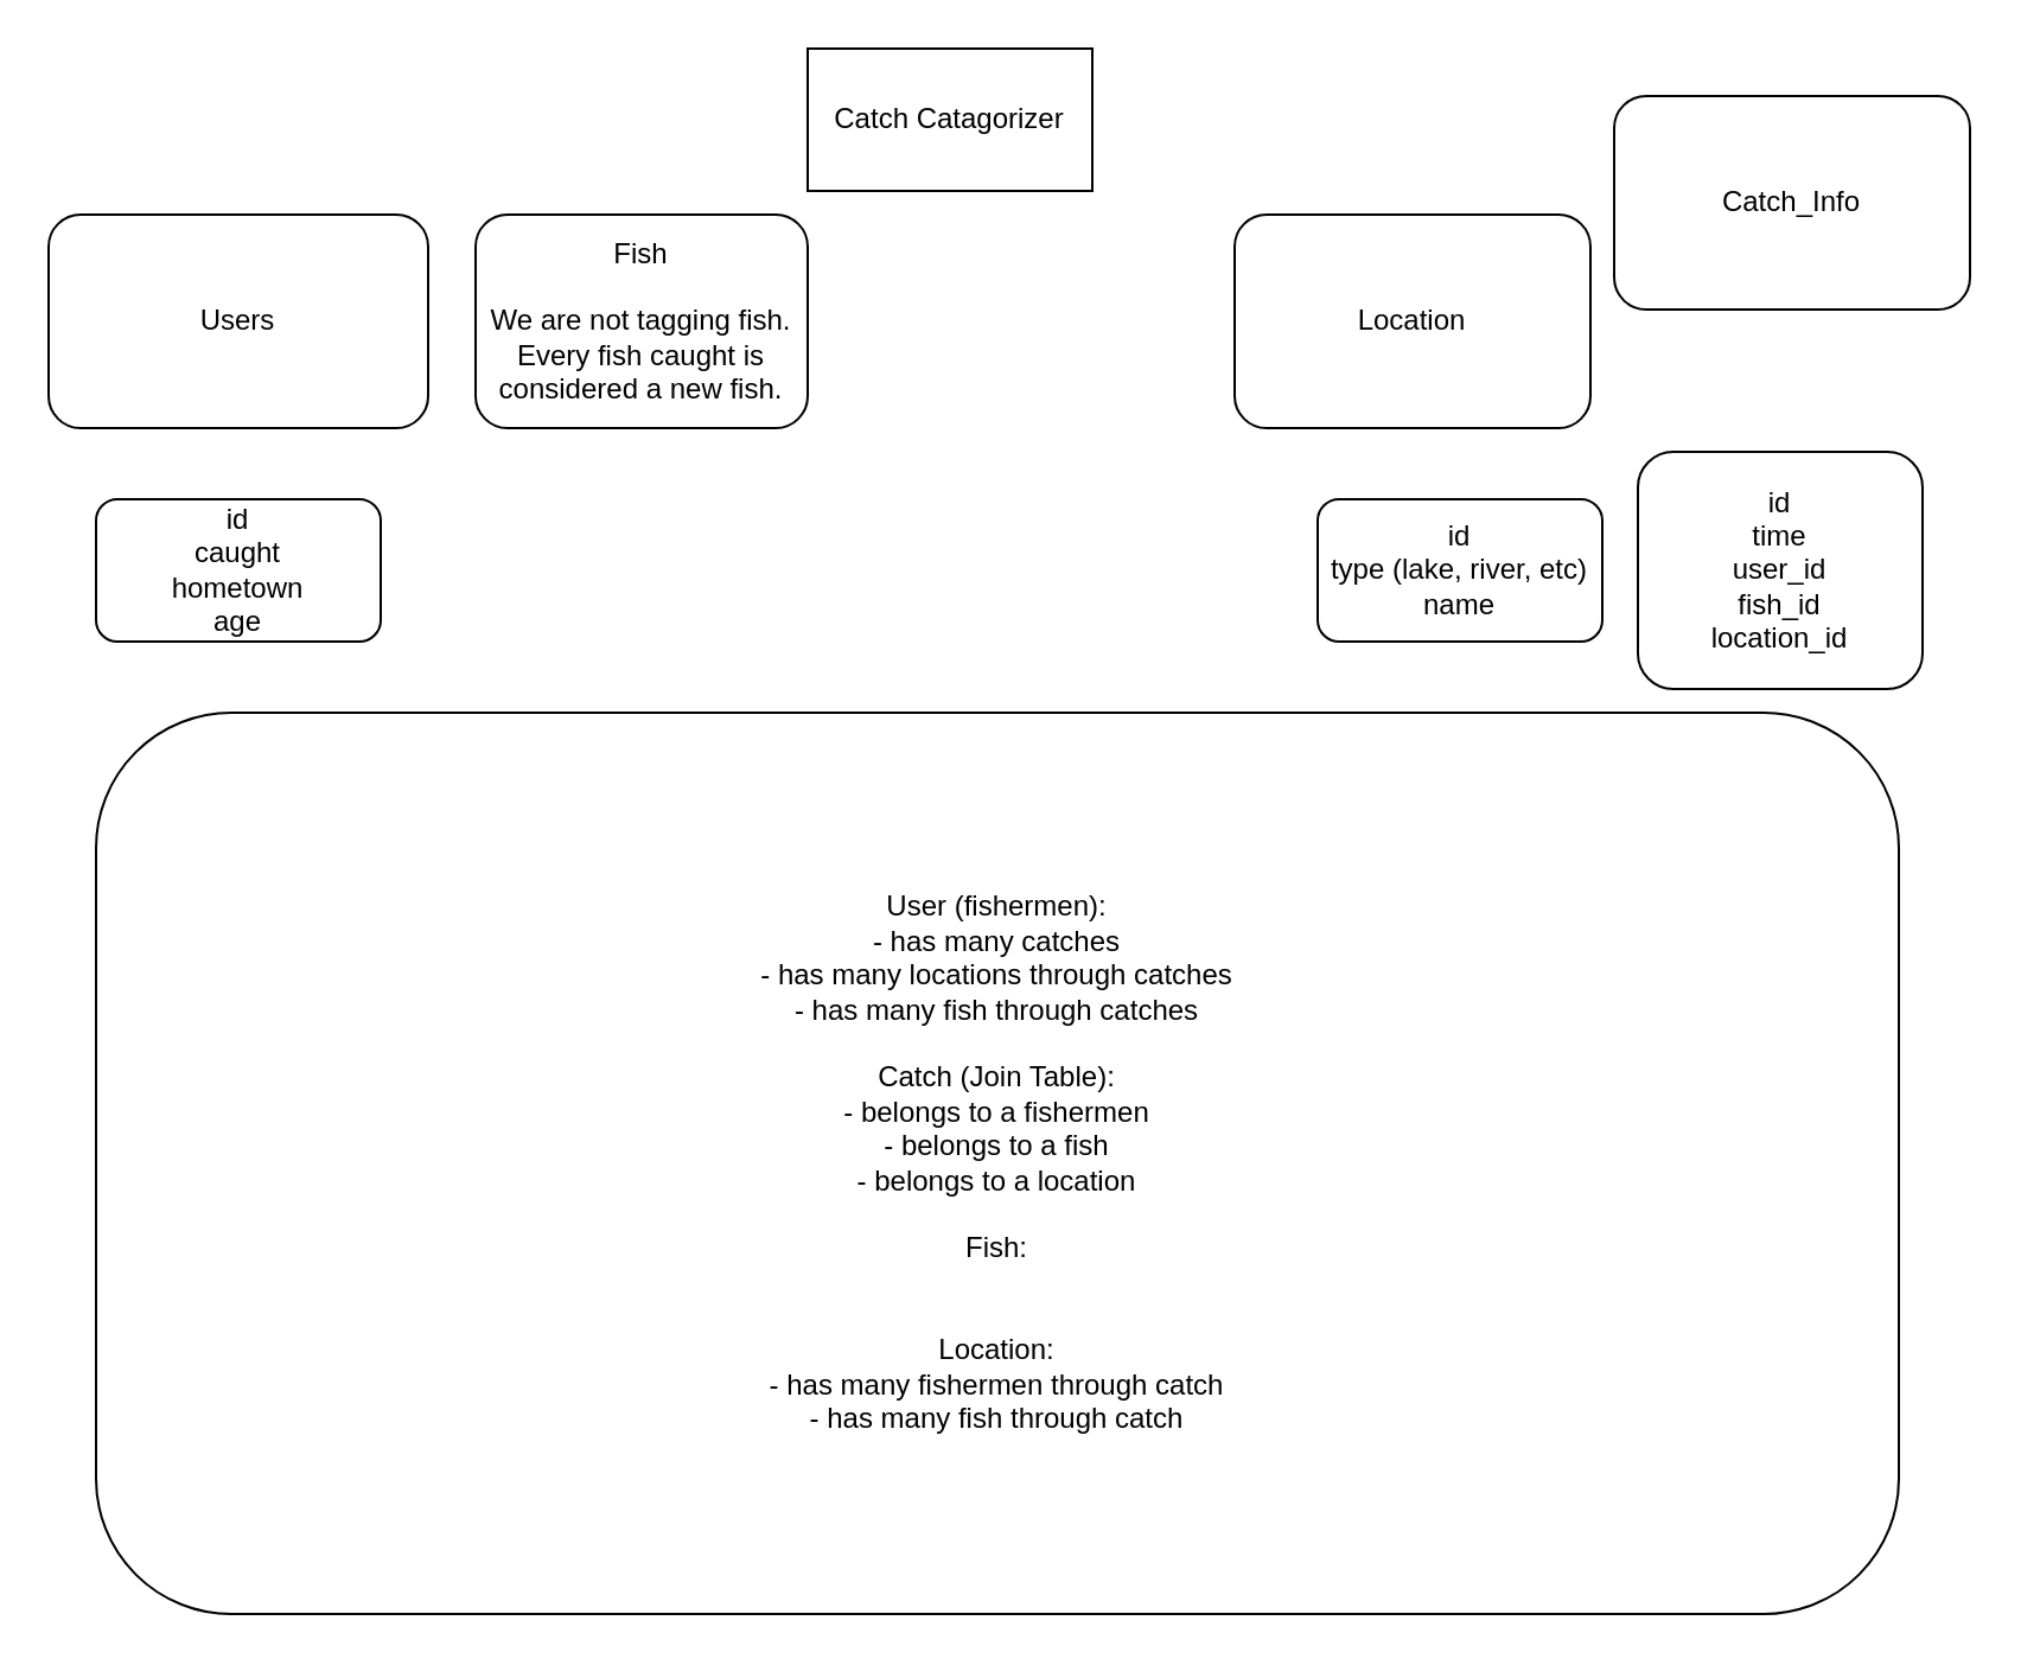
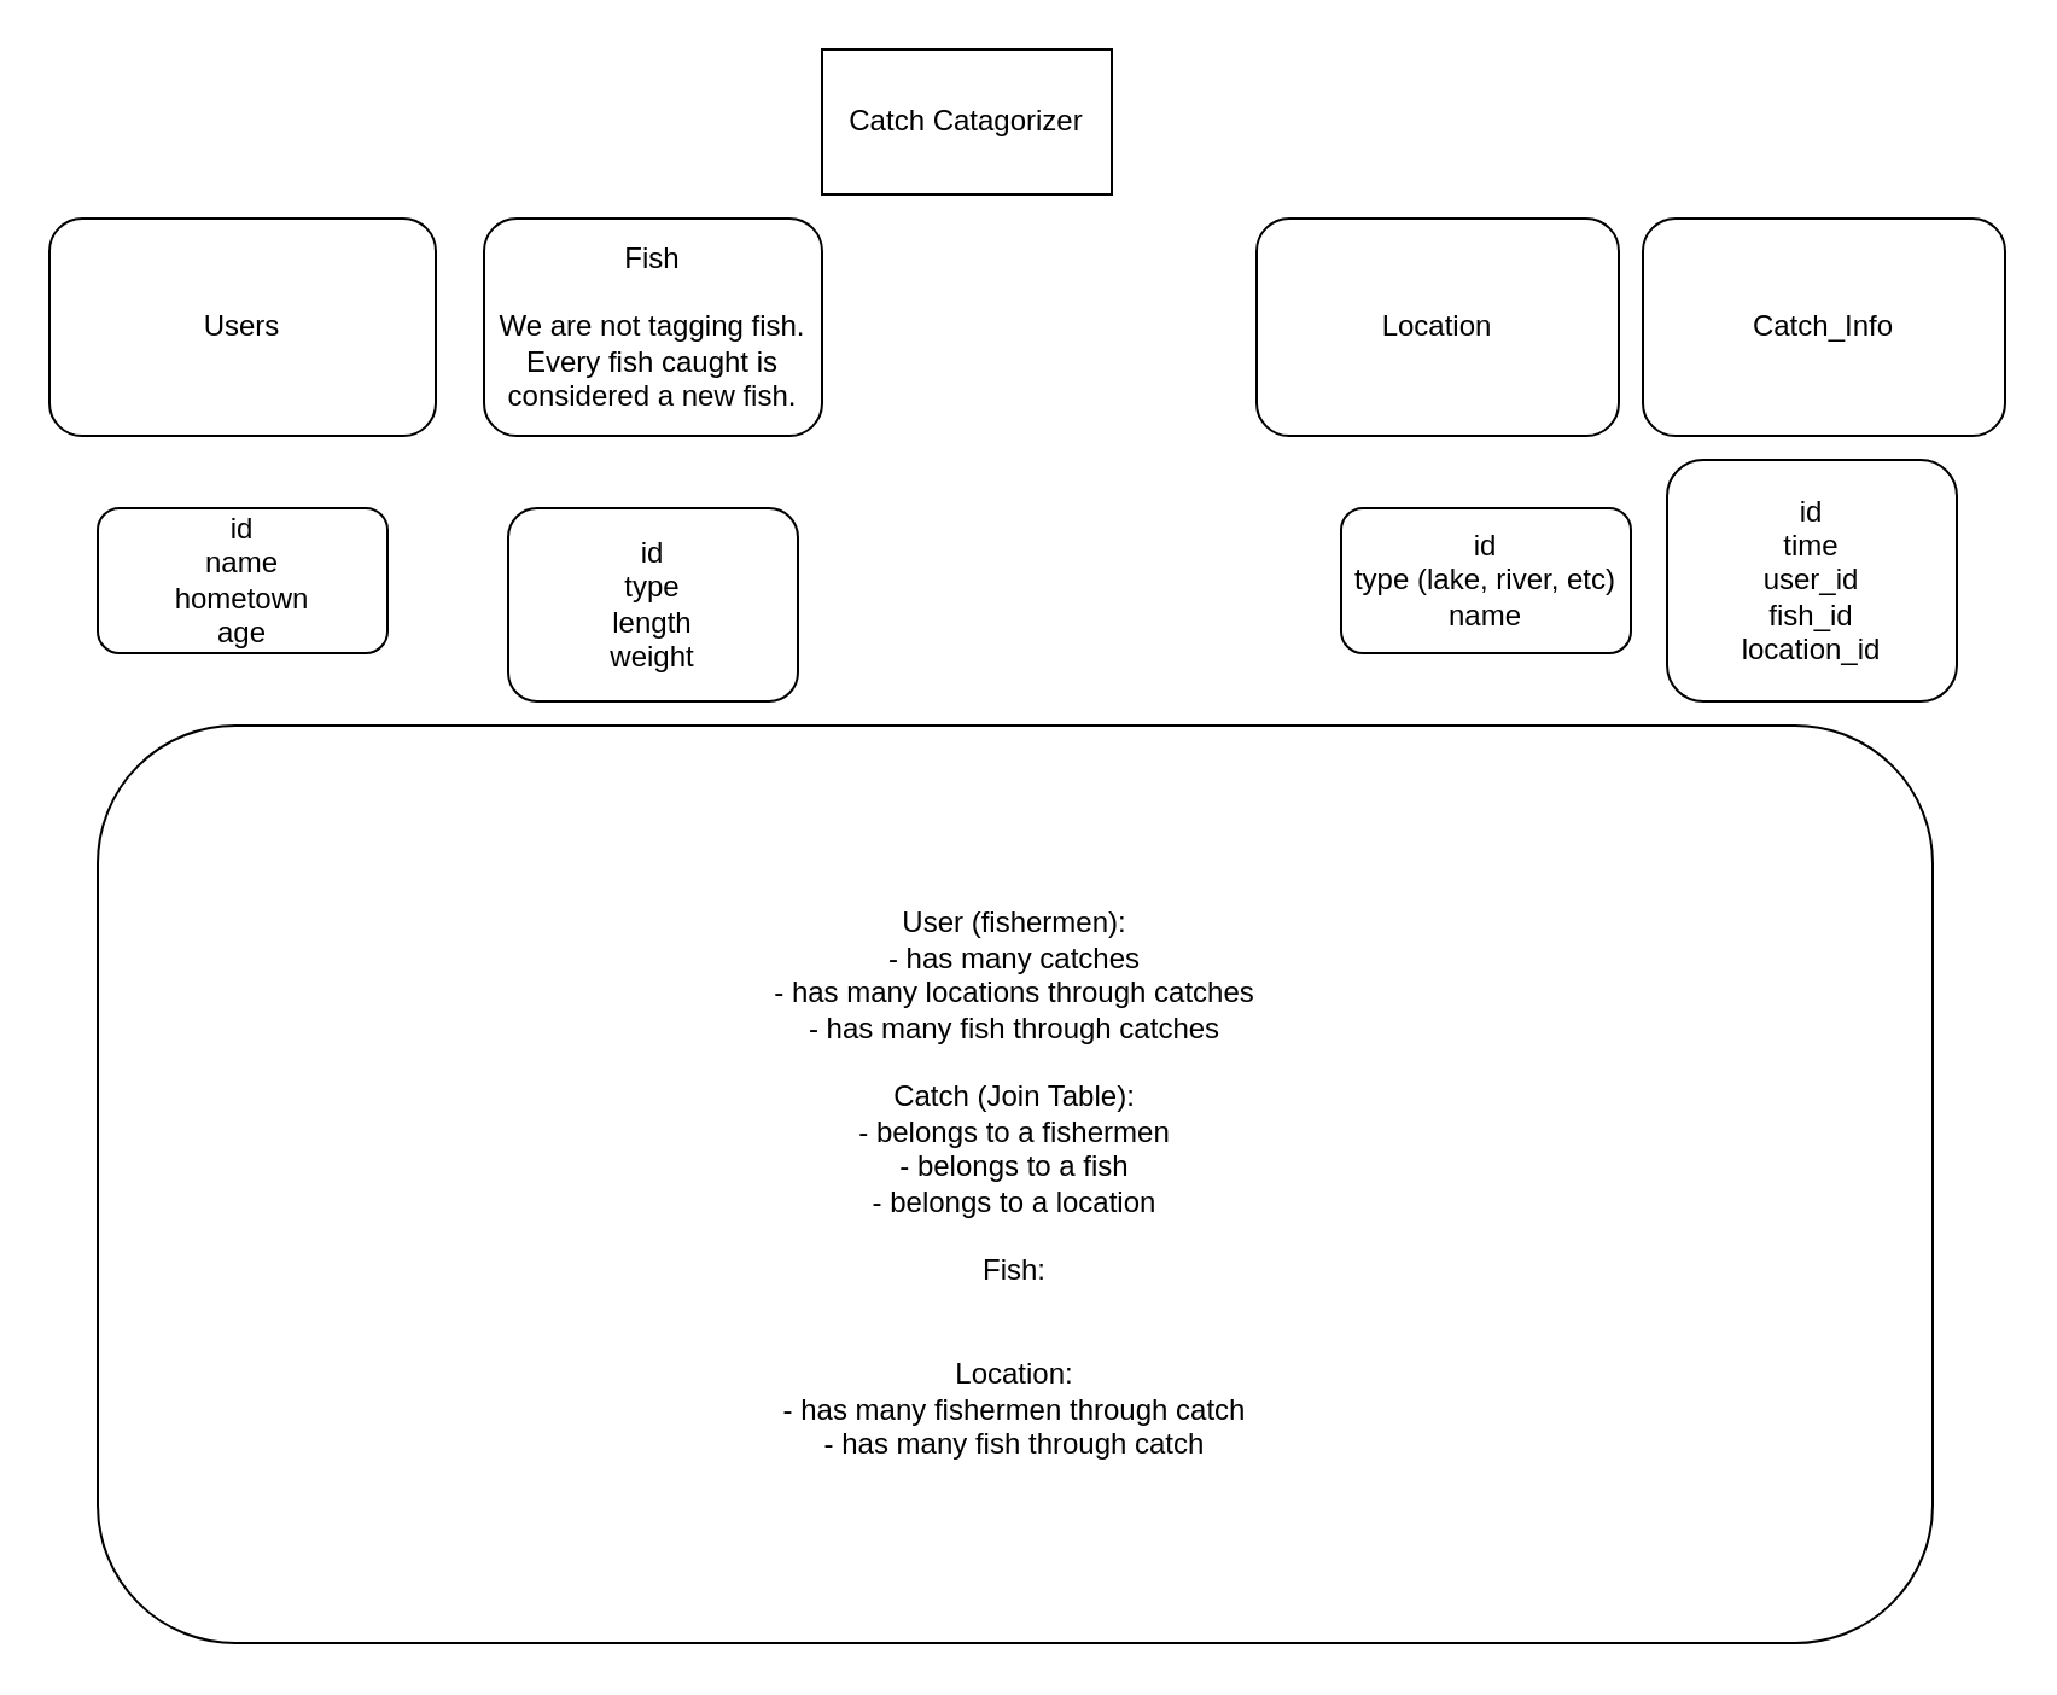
- <mxCell id="9" value="Catch_Info" style="rounded=1;whiteSpace=wrap;html=1;" vertex="1" parent="1"><mxGeometry x="680" y="40" width="150" height="90" as="geometry" /></mxCell>
+ <mxCell id="9" value="Catch_Info" style="rounded=1;whiteSpace=wrap;html=1;" vertex="1" parent="1"><mxGeometry x="680" y="90" width="150" height="90" as="geometry" /></mxCell>
- <mxCell id="6" value="id&lt;br&gt;caught&lt;br&gt;hometown&lt;br&gt;age" style="rounded=1;whiteSpace=wrap;html=1;" vertex="1" parent="1"><mxGeometry x="40" y="210" width="120" height="60" as="geometry" /></mxCell>
+ <mxCell id="6" value="id&lt;br&gt;name&lt;br&gt;hometown&lt;br&gt;age" style="rounded=1;whiteSpace=wrap;html=1;" vertex="1" parent="1"><mxGeometry x="40" y="210" width="120" height="60" as="geometry" /></mxCell>
+ <mxCell id="7" value="id&lt;br&gt;type&lt;br&gt;length&lt;br&gt;weight" style="rounded=1;whiteSpace=wrap;html=1;" vertex="1" parent="1"><mxGeometry x="210" y="210" width="120" height="80" as="geometry" /></mxCell>
